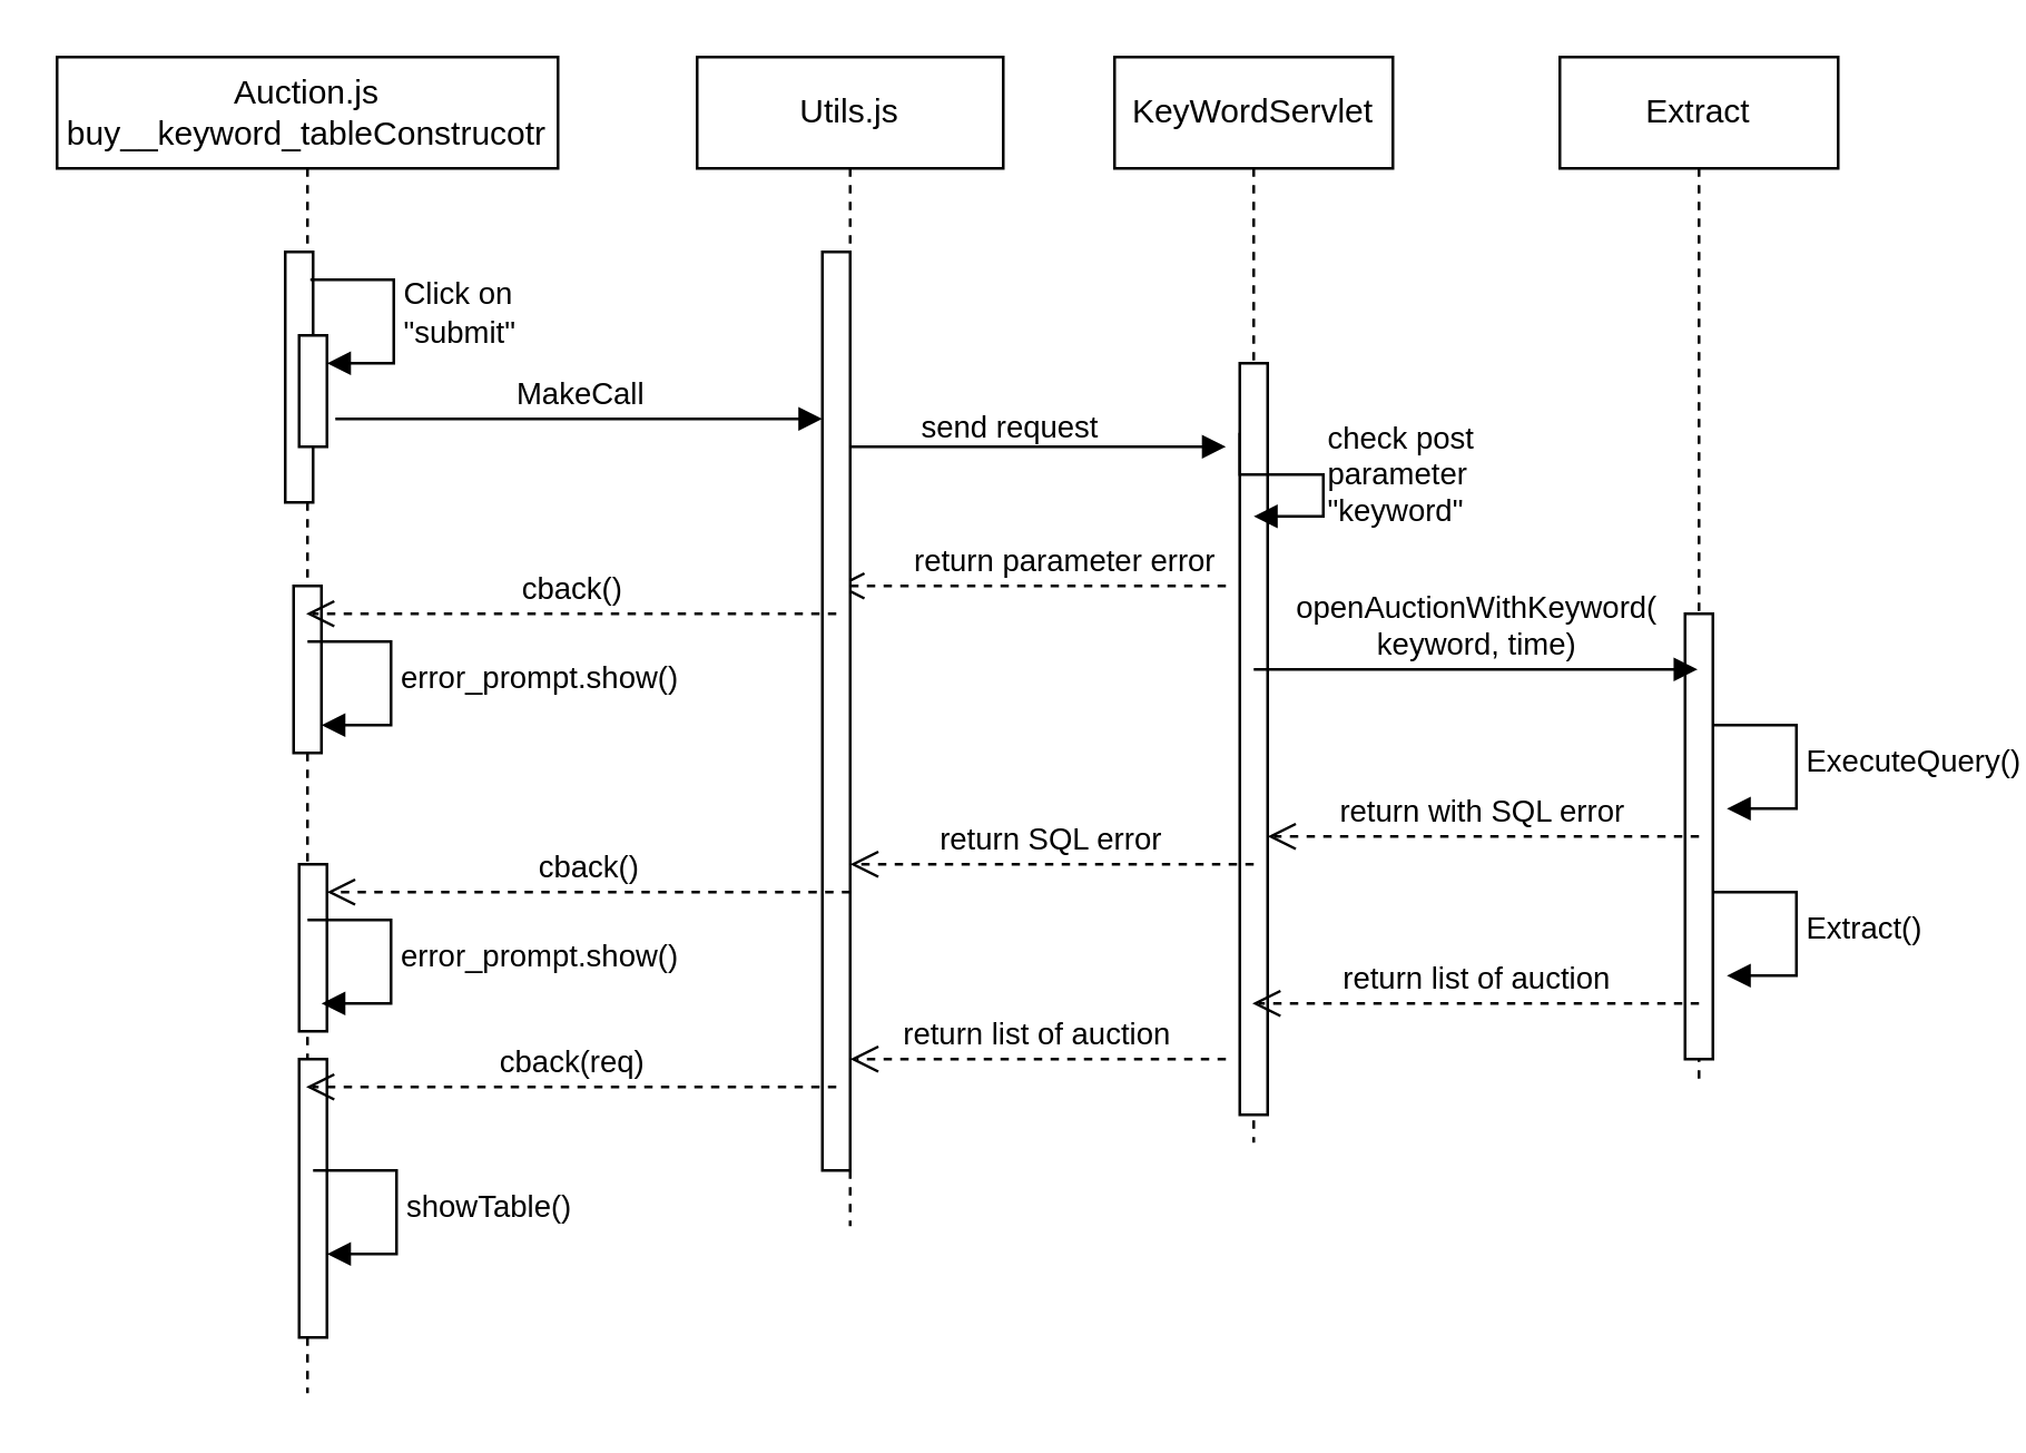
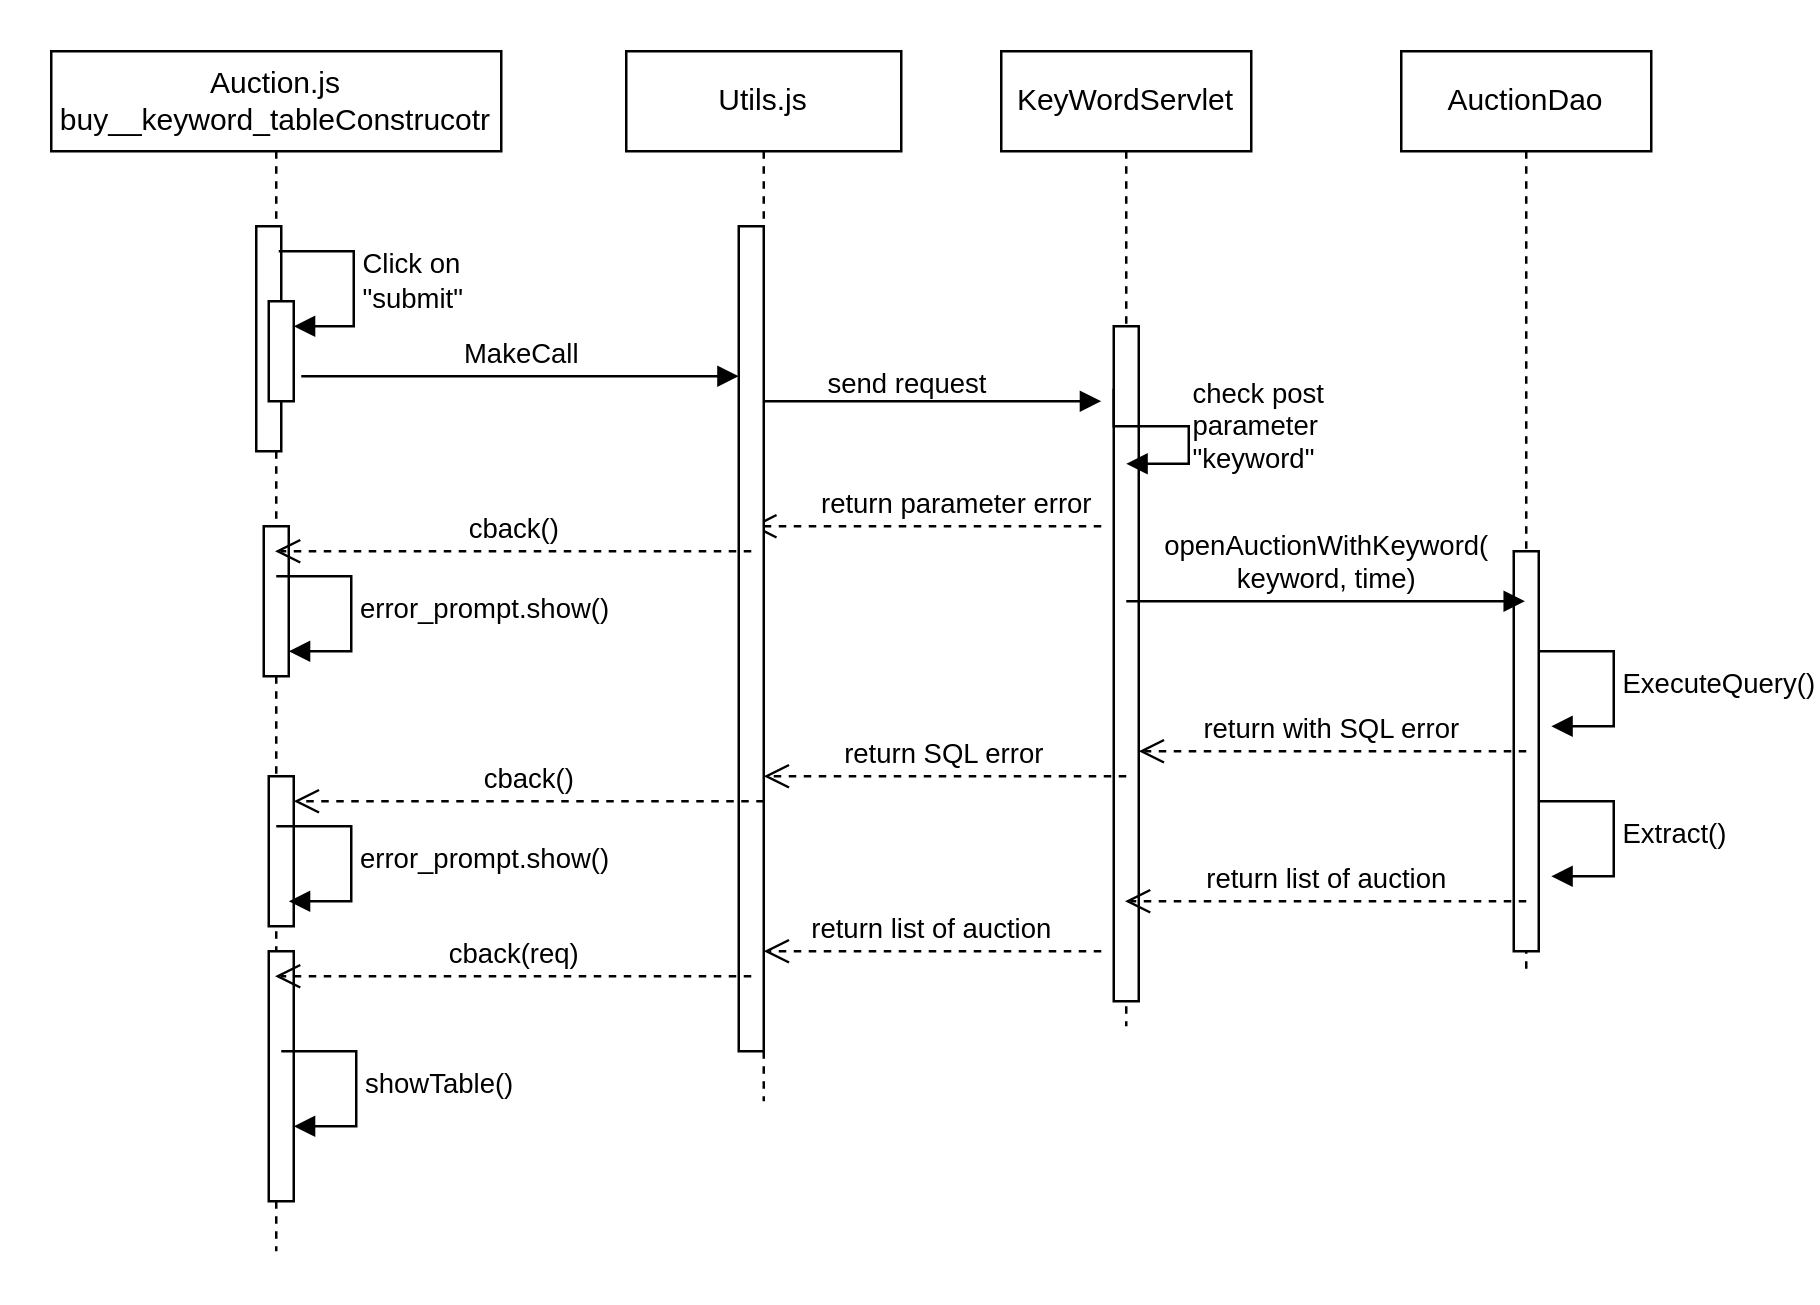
- <mxCell id="15" value="Extract" style="shape=umlLifeline;perimeter=lifelinePerimeter;whiteSpace=wrap;html=1;container=0;dropTarget=0;collapsible=0;recursiveResize=0;outlineConnect=0;portConstraint=eastwest;newEdgeStyle={&quot;edgeStyle&quot;:&quot;elbowEdgeStyle&quot;,&quot;elbow&quot;:&quot;vertical&quot;,&quot;curved&quot;:0,&quot;rounded&quot;:0};" parent="1" vertex="1"><mxGeometry x="560" y="20" width="100" height="370" as="geometry" /></mxCell>
+ <mxCell id="15" value="AuctionDao" style="shape=umlLifeline;perimeter=lifelinePerimeter;whiteSpace=wrap;html=1;container=0;dropTarget=0;collapsible=0;recursiveResize=0;outlineConnect=0;portConstraint=eastwest;newEdgeStyle={&quot;edgeStyle&quot;:&quot;elbowEdgeStyle&quot;,&quot;elbow&quot;:&quot;vertical&quot;,&quot;curved&quot;:0,&quot;rounded&quot;:0};" parent="1" vertex="1"><mxGeometry x="560" y="20" width="100" height="370" as="geometry" /></mxCell>
